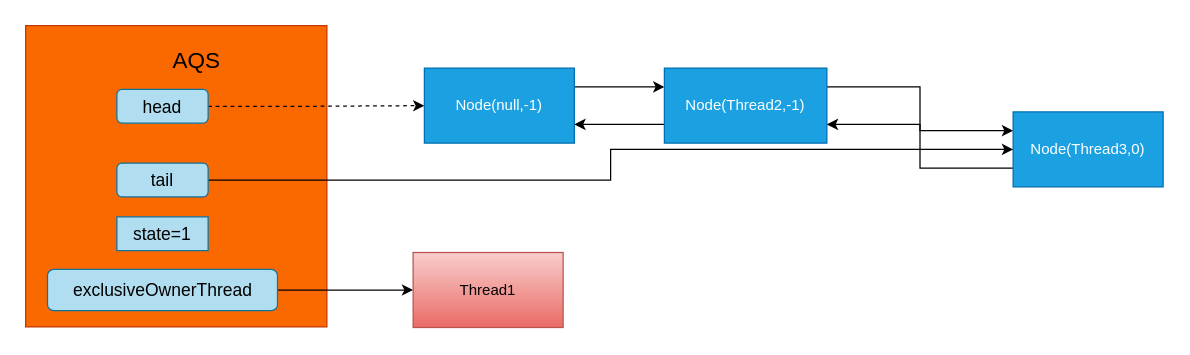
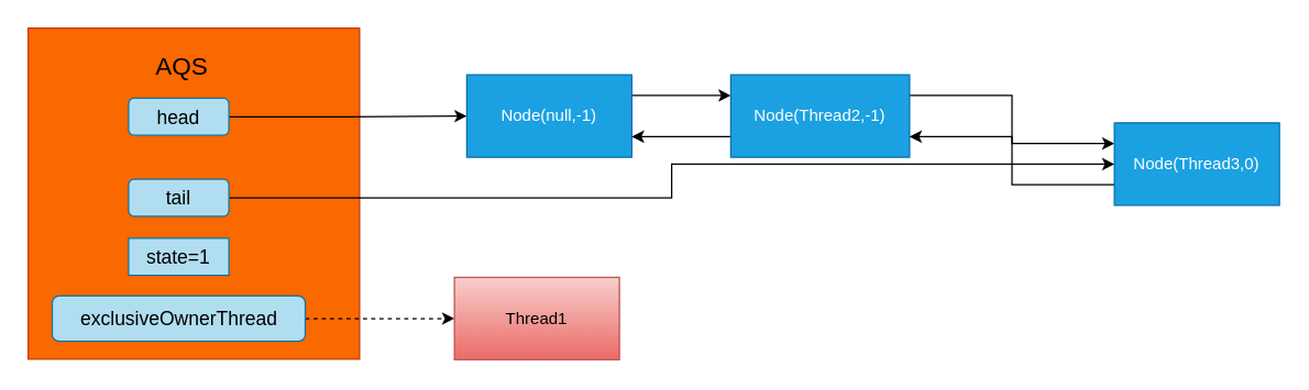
- <mxCell id="10" value="&lt;font color=&quot;#000000&quot; style=&quot;font-size: 18px&quot;&gt;AQS&lt;/font&gt;" style="text;html=1;align=center;verticalAlign=middle;whiteSpace=wrap;rounded=0;" vertex="1" parent="1"><mxGeometry x="137" y="38" width="40" height="20" as="geometry" /></mxCell>
+ <mxCell id="10" value="&lt;font color=&quot;#000000&quot; style=&quot;font-size: 18px&quot;&gt;AQS&lt;/font&gt;" style="text;html=1;align=center;verticalAlign=middle;whiteSpace=wrap;rounded=0;" vertex="1" parent="1"><mxGeometry x="112" y="38" width="40" height="20" as="geometry" /></mxCell>
- <mxCell id="11" style="edgeStyle=orthogonalEdgeStyle;rounded=0;orthogonalLoop=1;jettySize=auto;html=1;entryX=0;entryY=0.5;entryDx=0;entryDy=0;strokeColor=#000000;dashed=1;" edge="1" parent="1" source="12" target="4"><mxGeometry relative="1" as="geometry" /></mxCell>
+ <mxCell id="11" style="edgeStyle=orthogonalEdgeStyle;rounded=0;orthogonalLoop=1;jettySize=auto;html=1;entryX=0;entryY=0.5;entryDx=0;entryDy=0;strokeColor=#000000;" edge="1" parent="1" source="12" target="4"><mxGeometry relative="1" as="geometry" /></mxCell>
- <mxCell id="16" style="edgeStyle=orthogonalEdgeStyle;rounded=0;orthogonalLoop=1;jettySize=auto;html=1;exitX=1;exitY=0.5;exitDx=0;exitDy=0;entryX=0;entryY=0.5;entryDx=0;entryDy=0;strokeColor=#000000;" edge="1" parent="1" source="17" target="18"><mxGeometry relative="1" as="geometry" /></mxCell>
+ <mxCell id="16" style="edgeStyle=orthogonalEdgeStyle;rounded=0;orthogonalLoop=1;jettySize=auto;html=1;exitX=1;exitY=0.5;exitDx=0;exitDy=0;entryX=0;entryY=0.5;entryDx=0;entryDy=0;strokeColor=#000000;dashed=1;" edge="1" parent="1" source="17" target="18"><mxGeometry relative="1" as="geometry" /></mxCell>
